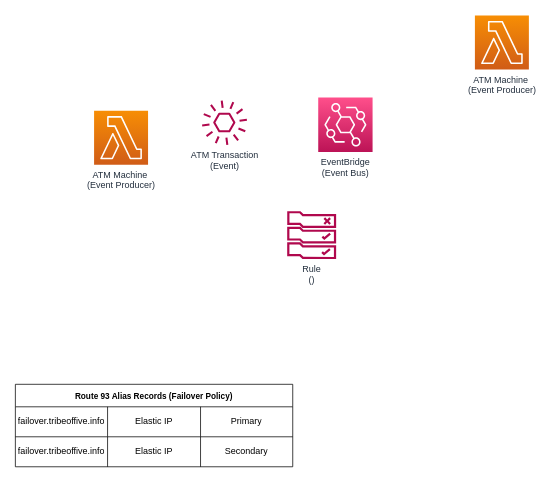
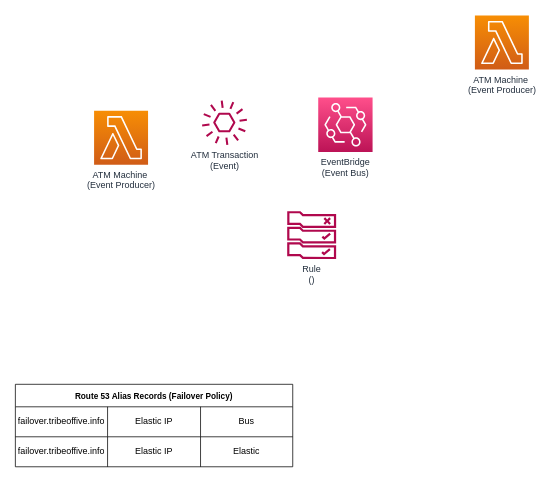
- <mxCell id="2" value="Route 93 Alias Records (Failover Policy)" style="shape=table;startSize=30;container=1;collapsible=0;childLayout=tableLayout;fontStyle=1;align=center;fontFamily=Helvetica;fontSize=11;fontColor=#000000;" parent="1" vertex="1"><mxGeometry x="20" y="512" width="370" height="110" as="geometry" /></mxCell>
+ <mxCell id="2" value="Route 53 Alias Records (Failover Policy)" style="shape=table;startSize=30;container=1;collapsible=0;childLayout=tableLayout;fontStyle=1;align=center;fontFamily=Helvetica;fontSize=11;fontColor=#000000;" parent="1" vertex="1"><mxGeometry x="20" y="512" width="370" height="110" as="geometry" /></mxCell>
- <mxCell id="6" value="&lt;span style=&quot;color: rgb(0, 0, 0); font-size: 12px;&quot;&gt;Primary&lt;/span&gt;" style="shape=partialRectangle;html=1;whiteSpace=wrap;connectable=0;fillColor=none;top=0;left=0;bottom=0;right=0;overflow=hidden;fontFamily=Helvetica;fontSize=11;fontColor=#009900;" parent="3" vertex="1"><mxGeometry x="247" width="123" height="40" as="geometry"><mxRectangle width="123" height="40" as="alternateBounds" /></mxGeometry></mxCell>
+ <mxCell id="6" value="&lt;span style=&quot;color: rgb(0, 0, 0); font-size: 12px;&quot;&gt;Bus&lt;/span&gt;" style="shape=partialRectangle;html=1;whiteSpace=wrap;connectable=0;fillColor=none;top=0;left=0;bottom=0;right=0;overflow=hidden;fontFamily=Helvetica;fontSize=11;fontColor=#009900;" parent="3" vertex="1"><mxGeometry x="247" width="123" height="40" as="geometry"><mxRectangle width="123" height="40" as="alternateBounds" /></mxGeometry></mxCell>
- <mxCell id="10" value="&lt;font color=&quot;#000000&quot;&gt;&lt;span style=&quot;font-size: 12px;&quot;&gt;Secondary&lt;/span&gt;&lt;/font&gt;" style="shape=partialRectangle;html=1;whiteSpace=wrap;connectable=0;fillColor=none;top=0;left=0;bottom=0;right=0;overflow=hidden;fontFamily=Helvetica;fontSize=11;fontColor=#009900;" parent="7" vertex="1"><mxGeometry x="247" width="123" height="40" as="geometry"><mxRectangle width="123" height="40" as="alternateBounds" /></mxGeometry></mxCell>
+ <mxCell id="10" value="&lt;font color=&quot;#000000&quot;&gt;&lt;span style=&quot;font-size: 12px;&quot;&gt;Elastic&lt;/span&gt;&lt;/font&gt;" style="shape=partialRectangle;html=1;whiteSpace=wrap;connectable=0;fillColor=none;top=0;left=0;bottom=0;right=0;overflow=hidden;fontFamily=Helvetica;fontSize=11;fontColor=#009900;" parent="7" vertex="1"><mxGeometry x="247" width="123" height="40" as="geometry"><mxRectangle width="123" height="40" as="alternateBounds" /></mxGeometry></mxCell>
